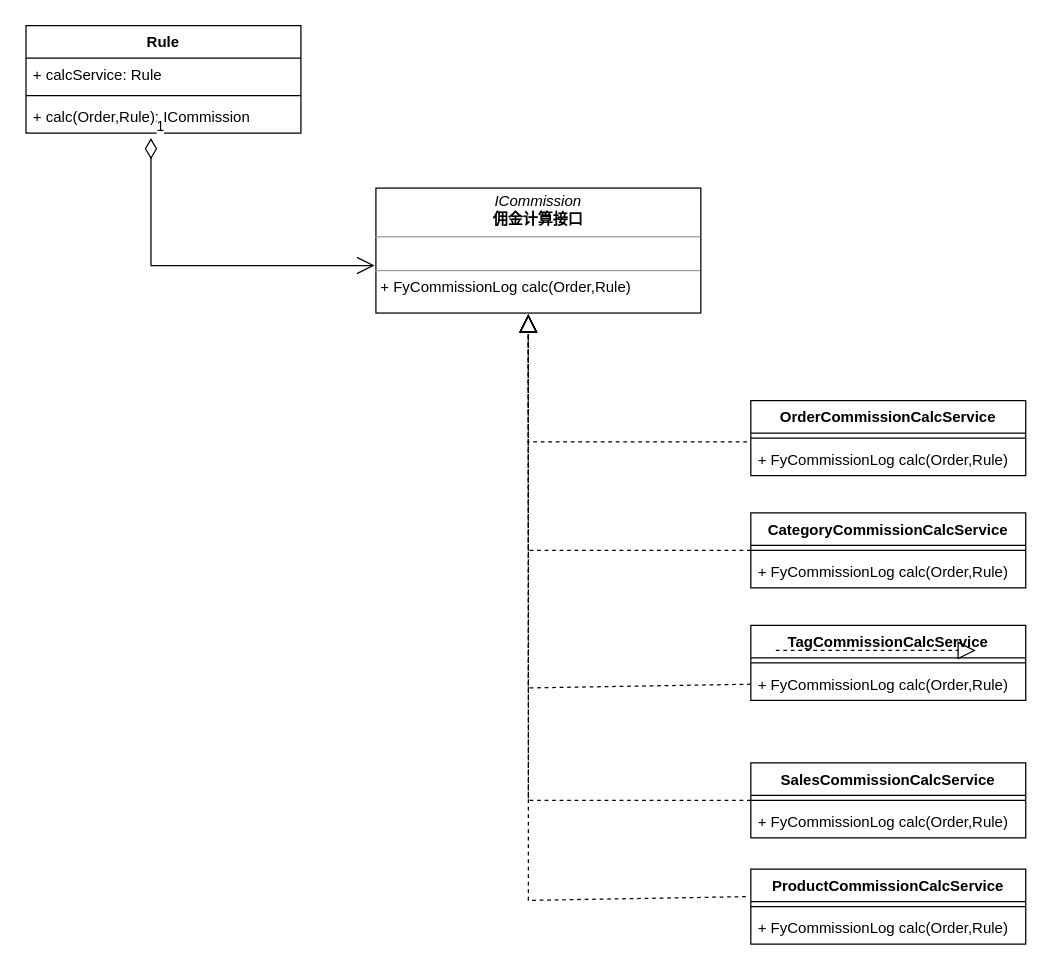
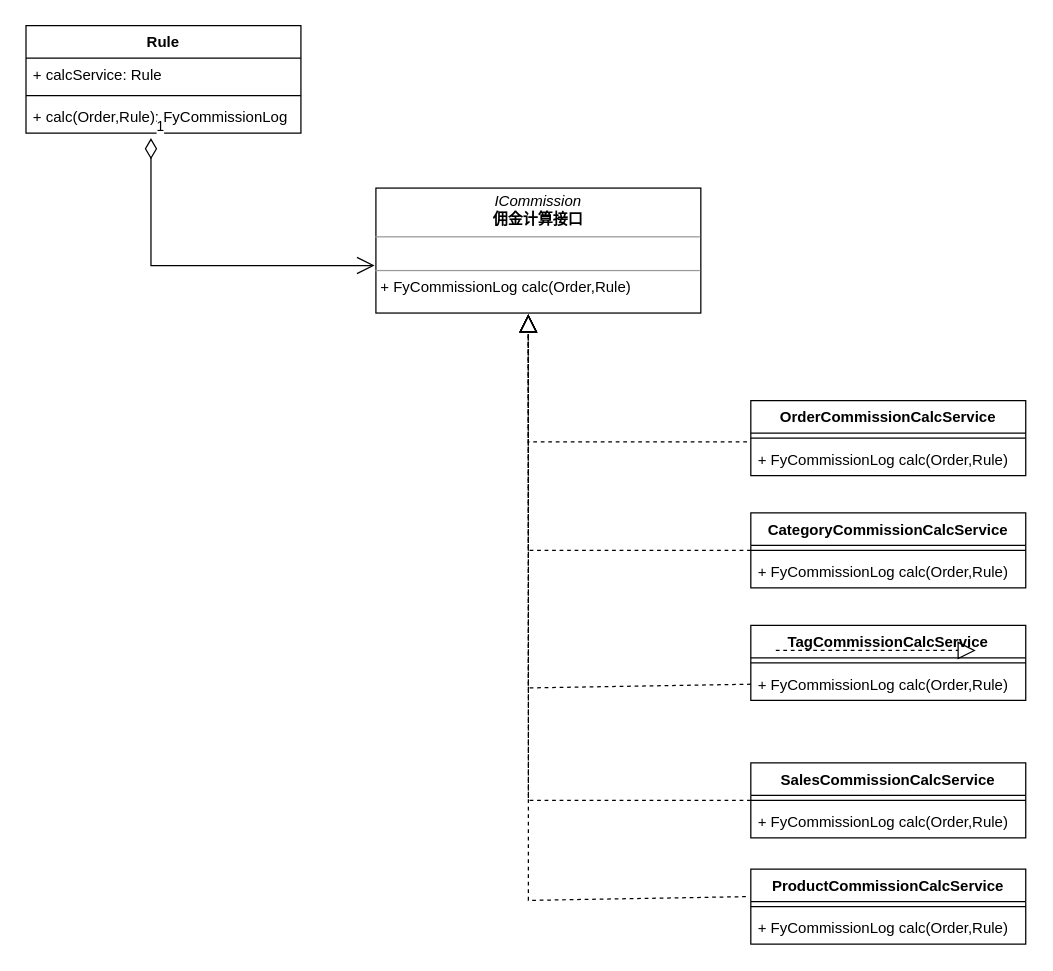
- <mxCell id="27" value="+ calc(Order,Rule): ICommission" style="text;strokeColor=none;fillColor=none;align=left;verticalAlign=top;spacingLeft=4;spacingRight=4;overflow=hidden;rotatable=0;points=[[0,0.5],[1,0.5]];portConstraint=eastwest;" vertex="1" parent="24"><mxGeometry y="60" width="220" height="26" as="geometry" /></mxCell>
+ <mxCell id="27" value="+ calc(Order,Rule): FyCommissionLog" style="text;strokeColor=none;fillColor=none;align=left;verticalAlign=top;spacingLeft=4;spacingRight=4;overflow=hidden;rotatable=0;points=[[0,0.5],[1,0.5]];portConstraint=eastwest;" vertex="1" parent="24"><mxGeometry y="60" width="220" height="26" as="geometry" /></mxCell>
